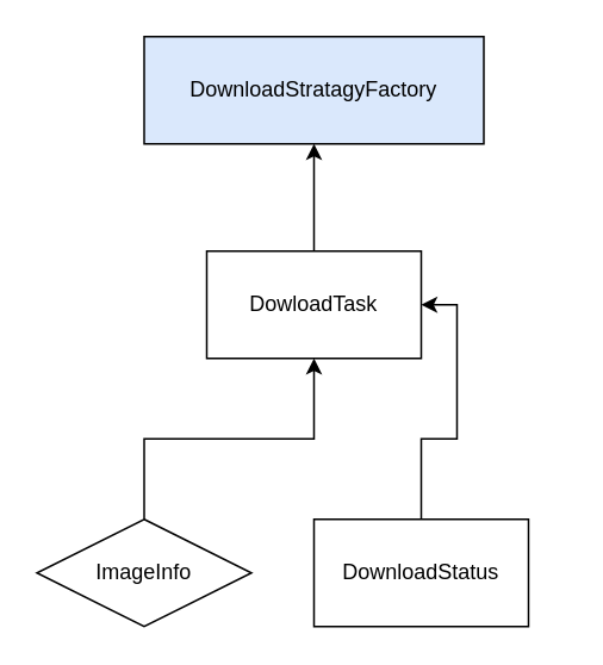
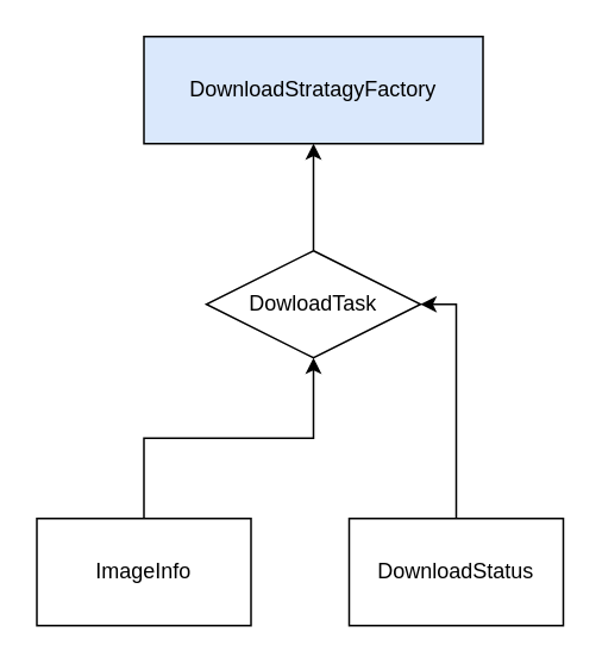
- <mxCell id="5" value="DowloadTask" style="whiteSpace=wrap;html=1;rounded=0;" parent="1" vertex="1"><mxGeometry x="115" y="140" width="120" height="60" as="geometry" /></mxCell>
+ <mxCell id="5" value="DowloadTask" style="rhombus;whiteSpace=wrap;html=1;" parent="1" vertex="1"><mxGeometry x="115" y="140" width="120" height="60" as="geometry" /></mxCell>
- <mxCell id="3" value="ImageInfo" style="rhombus;whiteSpace=wrap;html=1;" parent="1" vertex="1"><mxGeometry x="20" y="290" width="120" height="60" as="geometry" /></mxCell>
+ <mxCell id="3" value="ImageInfo" style="rounded=0;whiteSpace=wrap;html=1;" parent="1" vertex="1"><mxGeometry x="20" y="290" width="120" height="60" as="geometry" /></mxCell>
- <mxCell id="7" value="DownloadStatus" style="rounded=0;whiteSpace=wrap;html=1;" parent="1" vertex="1"><mxGeometry x="175" y="290" width="120" height="60" as="geometry" /></mxCell>
+ <mxCell id="7" value="DownloadStatus" style="rounded=0;whiteSpace=wrap;html=1;" parent="1" vertex="1"><mxGeometry x="195" y="290" width="120" height="60" as="geometry" /></mxCell>
